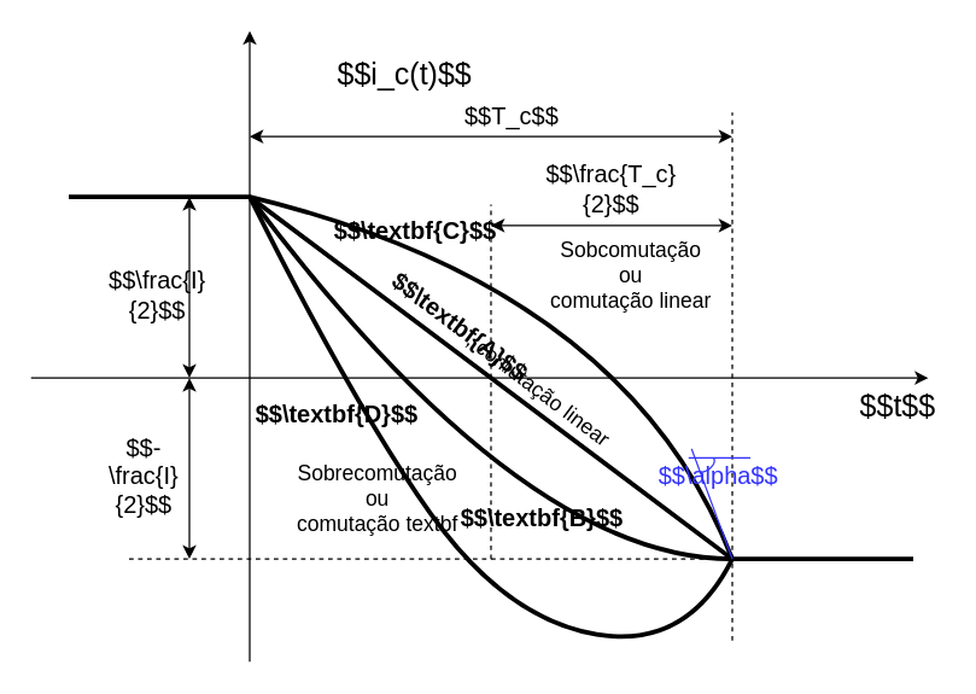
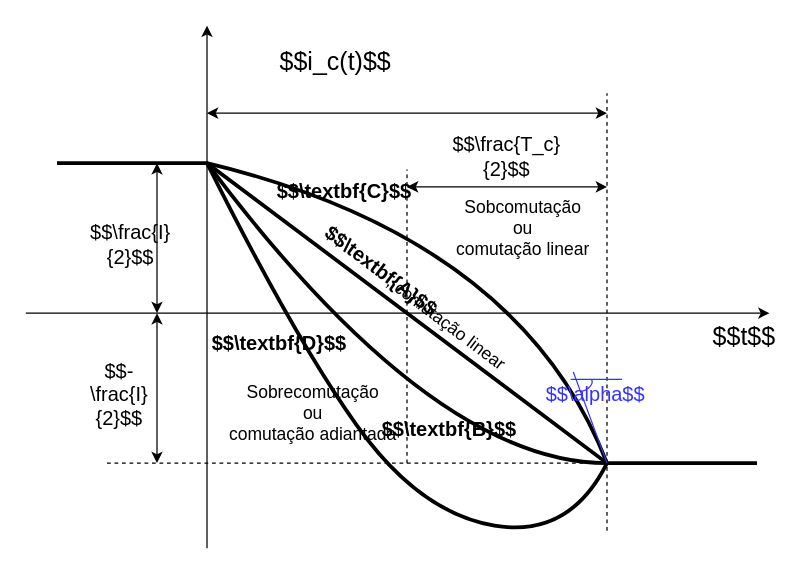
- <mxCell id="15" value="$$T_c$$" style="text;html=1;align=center;verticalAlign=middle;whiteSpace=wrap;rounded=0;fontSize=16;" parent="1" vertex="1"><mxGeometry x="309" y="61" width="60" height="30" as="geometry" /></mxCell>
- <mxCell id="21" value="&lt;div&gt;Sobrecomutação&lt;/div&gt;&lt;div&gt;ou&lt;/div&gt;&lt;div&gt;comutação textbf&lt;/div&gt;" style="text;html=1;align=center;verticalAlign=middle;whiteSpace=wrap;rounded=0;fontSize=14;" parent="1" vertex="1"><mxGeometry x="175" y="300" width="150" height="60" as="geometry" /></mxCell>
+ <mxCell id="21" value="&lt;div&gt;Sobrecomutação&lt;/div&gt;&lt;div&gt;ou&lt;/div&gt;&lt;div&gt;comutação adiantada&lt;/div&gt;" style="text;html=1;align=center;verticalAlign=middle;whiteSpace=wrap;rounded=0;fontSize=14;" parent="1" vertex="1"><mxGeometry x="175" y="300" width="150" height="60" as="geometry" /></mxCell>
